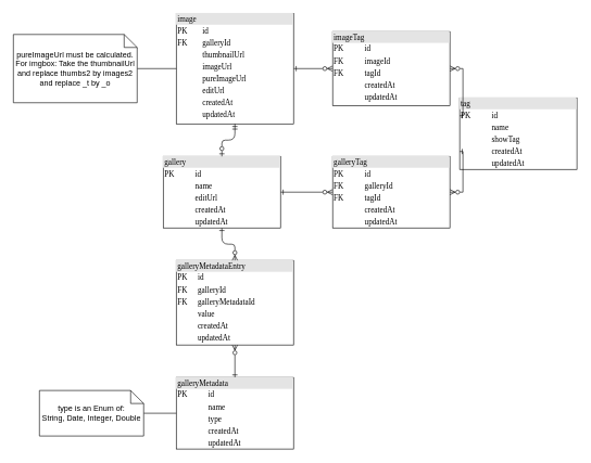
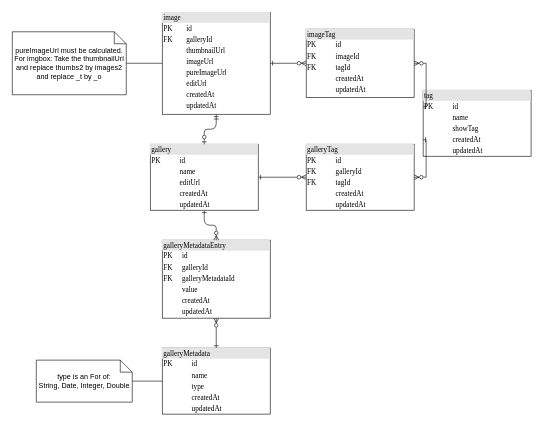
- <mxCell id="14" value="type is an Enum of:&lt;div&gt;String, Date, Integer, Double&lt;/div&gt;" style="shape=note;size=20;whiteSpace=wrap;html=1;" vertex="1" parent="1"><mxGeometry x="60" y="600" width="160" height="70" as="geometry" /></mxCell>
+ <mxCell id="14" value="type is an For of:&lt;div&gt;String, Date, Integer, Double&lt;/div&gt;" style="shape=note;size=20;whiteSpace=wrap;html=1;" vertex="1" parent="1"><mxGeometry x="60" y="600" width="160" height="70" as="geometry" /></mxCell>
